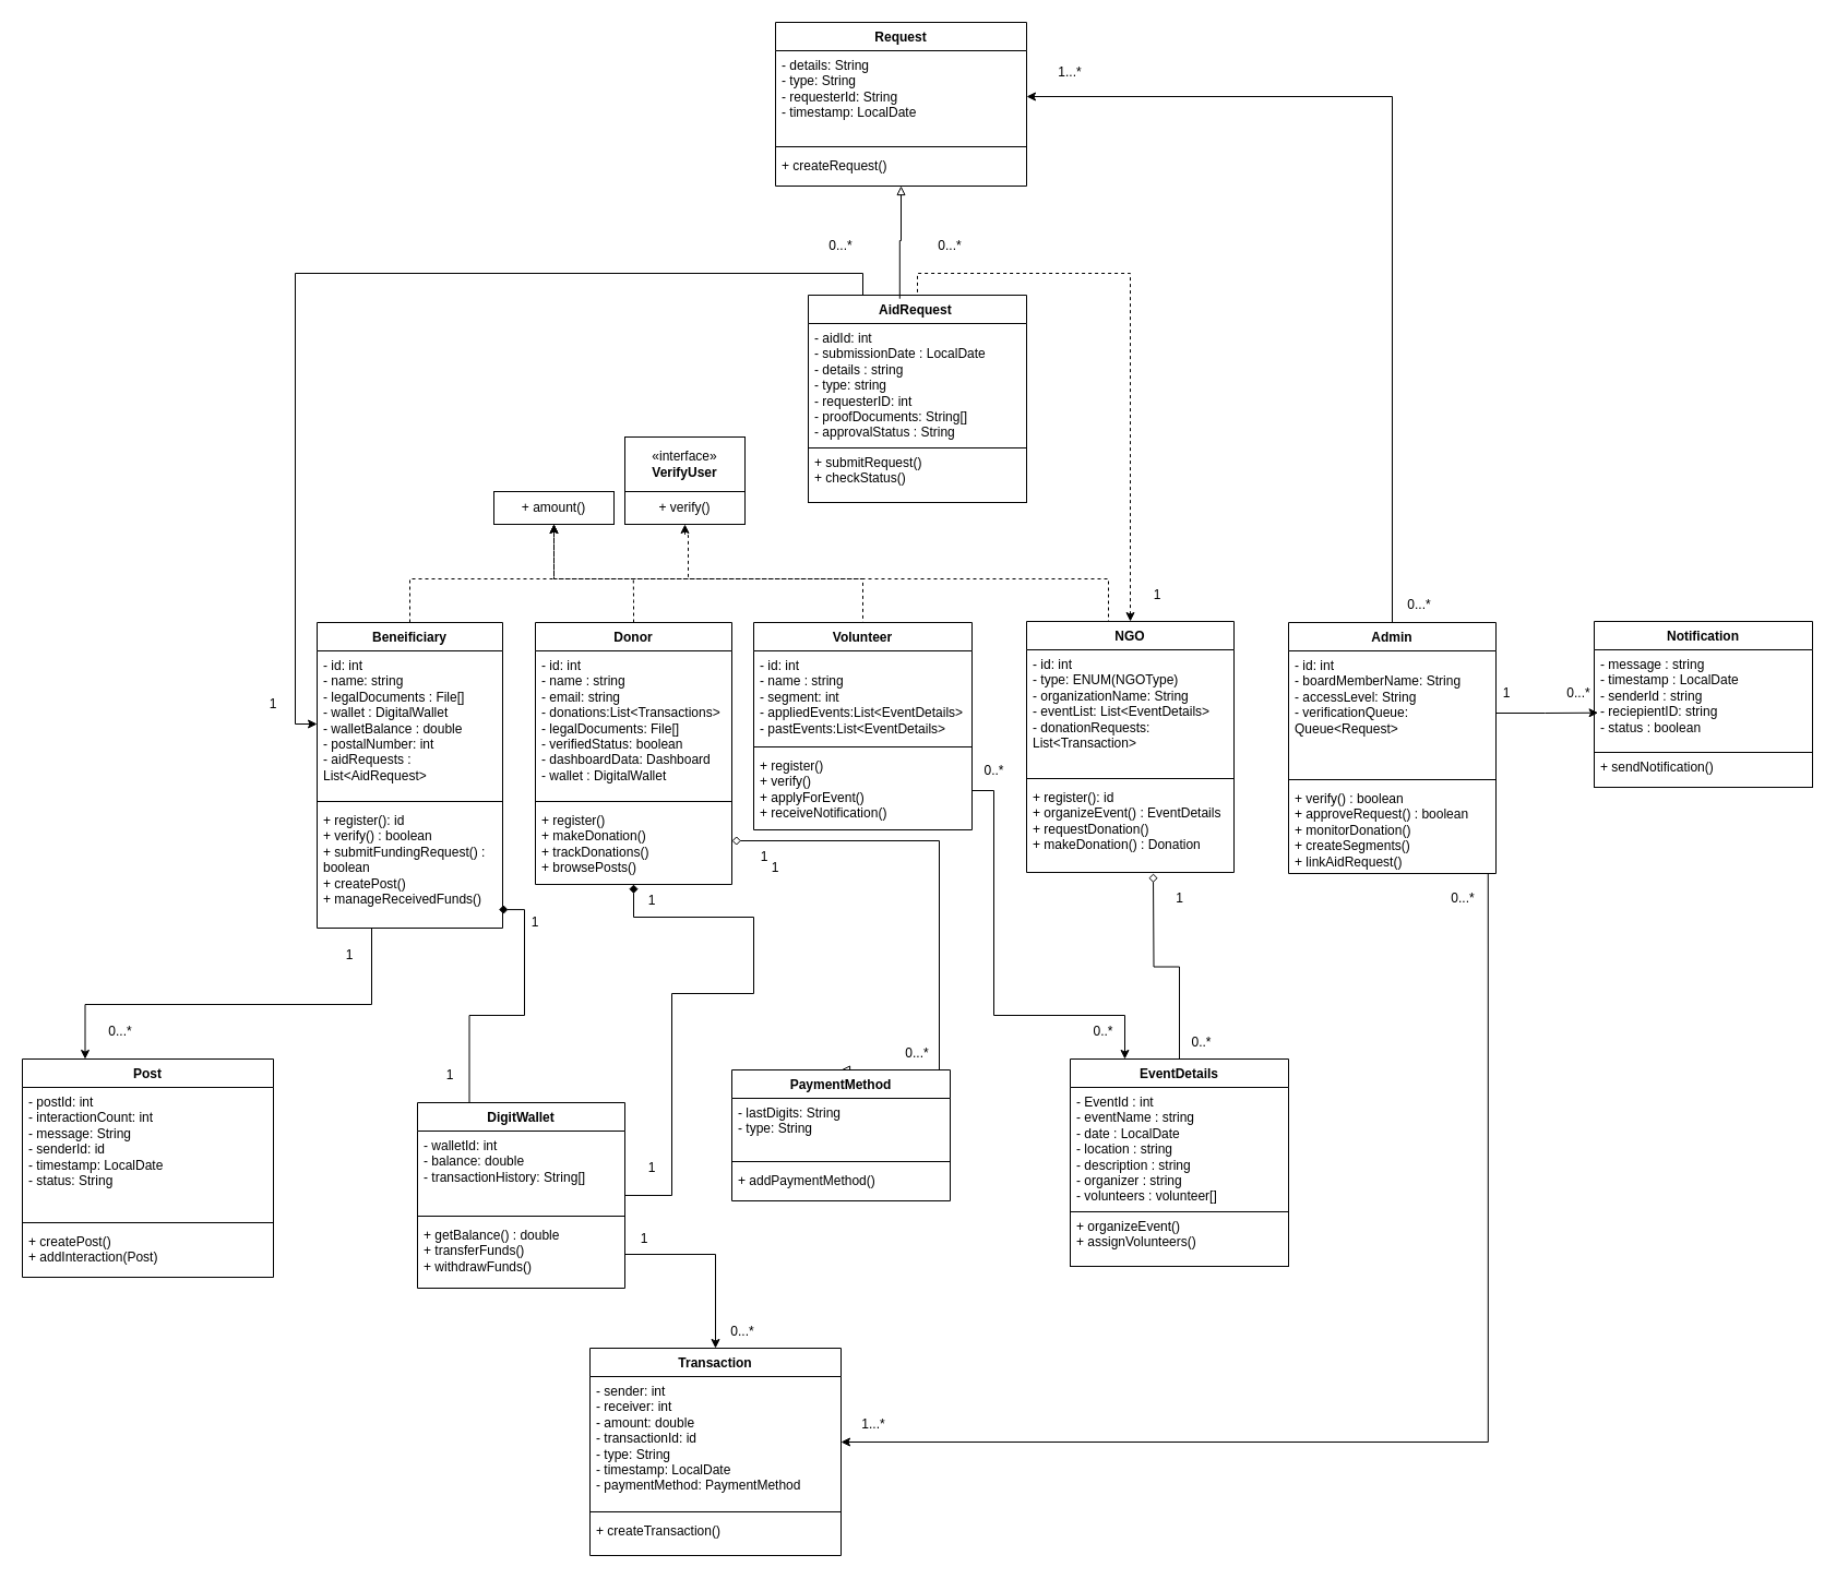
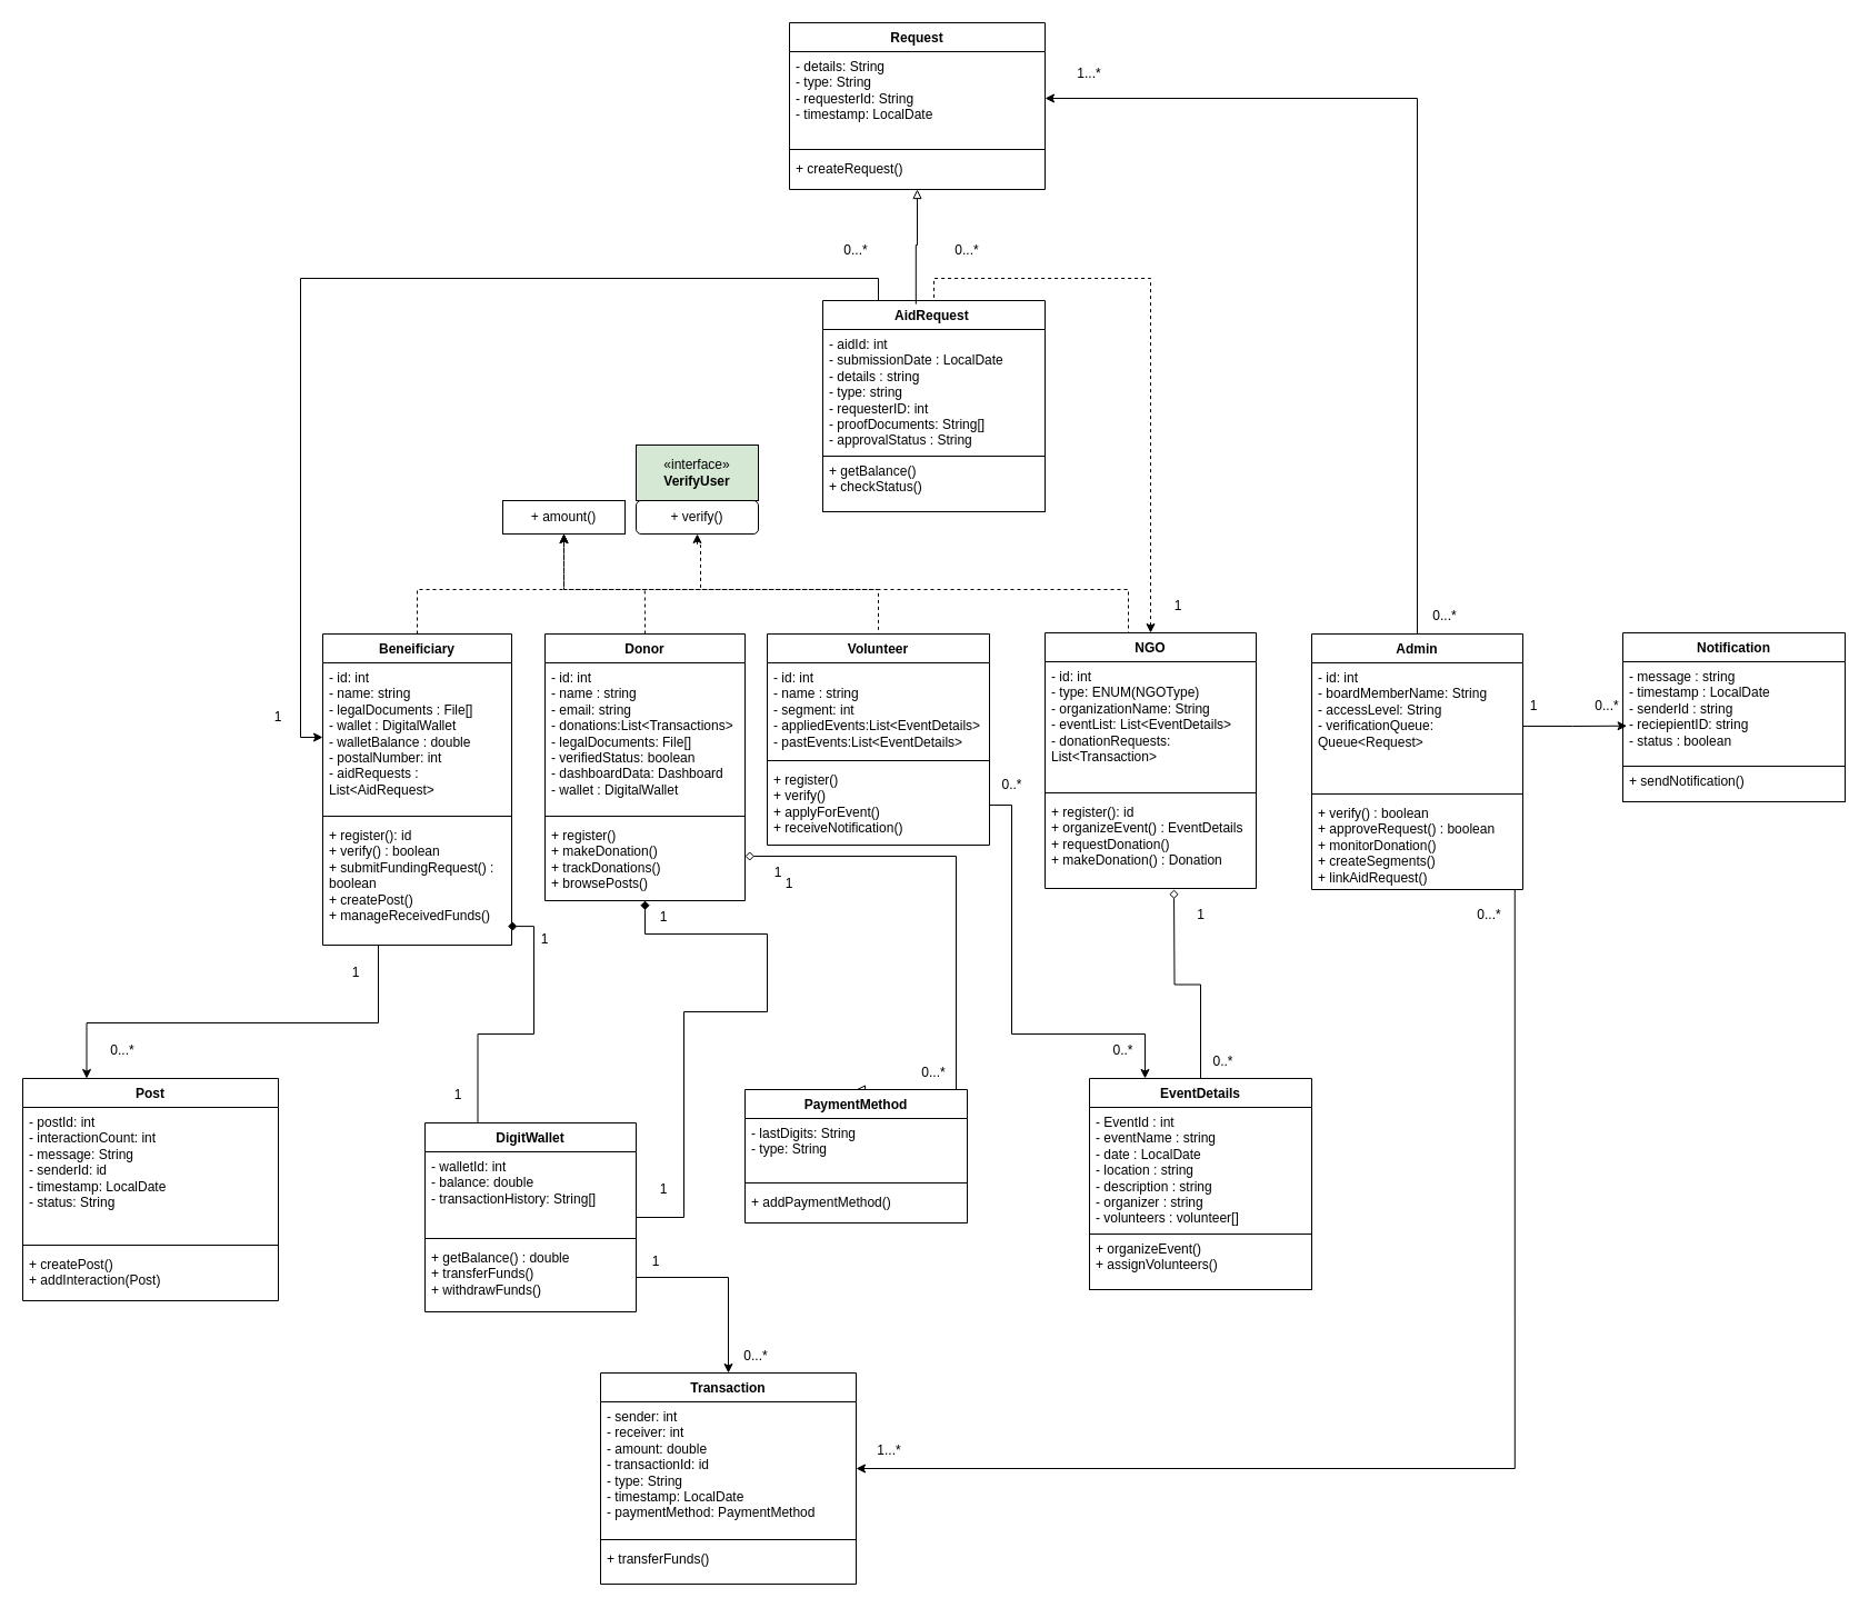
- <mxCell id="54" value="«interface»&lt;br&gt;&lt;b&gt;VerifyUser&lt;/b&gt;" style="html=1;whiteSpace=wrap;" vertex="1" parent="53"><mxGeometry width="110" height="50" as="geometry" /></mxCell>
+ <mxCell id="54" value="«interface»&lt;br&gt;&lt;b&gt;VerifyUser&lt;/b&gt;" style="html=1;whiteSpace=wrap;fillColor=#d5e8d4;" vertex="1" parent="53"><mxGeometry width="110" height="50" as="geometry" /></mxCell>
- <mxCell id="62" value="&lt;div&gt;&lt;div&gt;+ submitRequest()&lt;/div&gt;&lt;/div&gt;&lt;div&gt;+ checkStatus()&lt;/div&gt;" style="text;strokeColor=#000000;fillColor=none;align=left;verticalAlign=top;spacingLeft=4;spacingRight=4;overflow=hidden;rotatable=0;points=[[0,0.5],[1,0.5]];portConstraint=eastwest;whiteSpace=wrap;html=1;" vertex="1" parent="59"><mxGeometry y="140" width="200" height="50" as="geometry" /></mxCell>
+ <mxCell id="62" value="&lt;div&gt;&lt;div&gt;+ getBalance()&lt;/div&gt;&lt;/div&gt;&lt;div&gt;+ checkStatus()&lt;/div&gt;" style="text;strokeColor=#000000;fillColor=none;align=left;verticalAlign=top;spacingLeft=4;spacingRight=4;overflow=hidden;rotatable=0;points=[[0,0.5],[1,0.5]];portConstraint=eastwest;whiteSpace=wrap;html=1;" vertex="1" parent="59"><mxGeometry y="140" width="200" height="50" as="geometry" /></mxCell>
- <mxCell id="56" value="+ verify()" style="rounded=0;whiteSpace=wrap;html=1;" vertex="1" parent="53"><mxGeometry y="50" width="110" height="30" as="geometry" /></mxCell>
+ <mxCell id="56" value="+ verify()" style="whiteSpace=wrap;html=1;rounded=1;" vertex="1" parent="53"><mxGeometry y="50" width="110" height="30" as="geometry" /></mxCell>
- <mxCell id="34" value="+ createTransaction()" style="text;strokeColor=none;fillColor=none;align=left;verticalAlign=top;spacingLeft=4;spacingRight=4;overflow=hidden;rotatable=0;points=[[0,0.5],[1,0.5]];portConstraint=eastwest;whiteSpace=wrap;html=1;" vertex="1" parent="31"><mxGeometry y="154" width="230" height="36" as="geometry" /></mxCell>
+ <mxCell id="34" value="+ transferFunds()" style="text;strokeColor=none;fillColor=none;align=left;verticalAlign=top;spacingLeft=4;spacingRight=4;overflow=hidden;rotatable=0;points=[[0,0.5],[1,0.5]];portConstraint=eastwest;whiteSpace=wrap;html=1;" vertex="1" parent="31"><mxGeometry y="154" width="230" height="36" as="geometry" /></mxCell>
